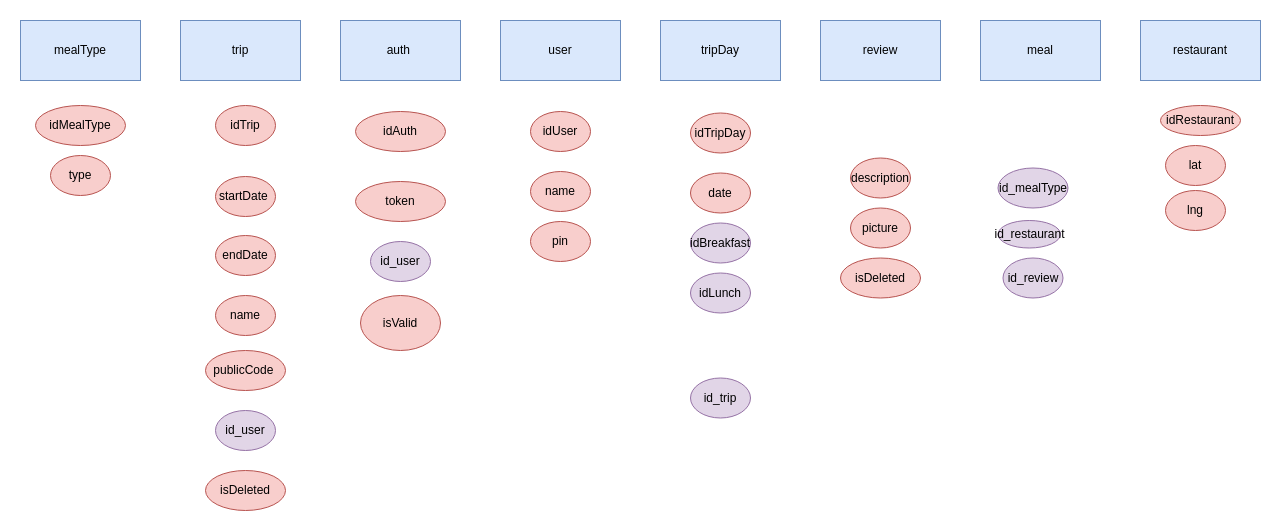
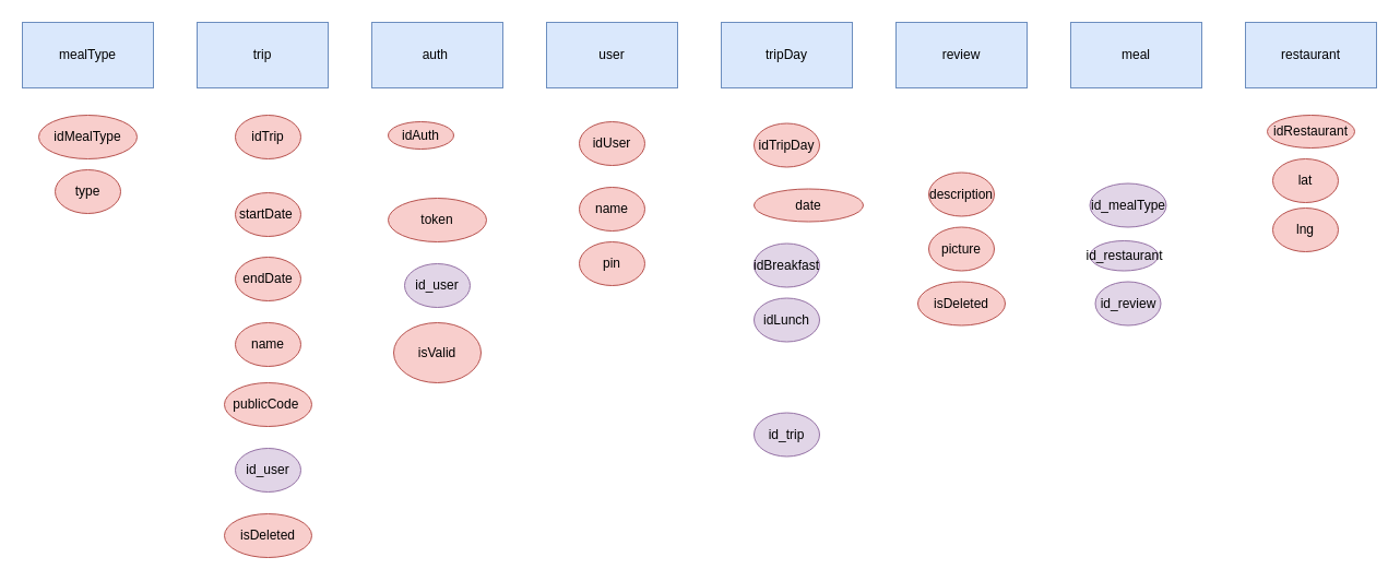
- <mxCell id="18" value="idAuth" style="ellipse;whiteSpace=wrap;html=1;fillColor=#f8cecc;strokeColor=#b85450;" vertex="1" parent="1"><mxGeometry x="355" y="111" width="90" height="40" as="geometry" /></mxCell>
+ <mxCell id="18" value="idAuth" style="ellipse;whiteSpace=wrap;html=1;fillColor=#f8cecc;strokeColor=#b85450;" vertex="1" parent="1"><mxGeometry x="355" y="111" width="60" height="25" as="geometry" /></mxCell>
- <mxCell id="29" value="date" style="ellipse;whiteSpace=wrap;html=1;fillColor=#f8cecc;strokeColor=#b85450;" vertex="1" parent="1"><mxGeometry x="690" y="172.5" width="60" height="40" as="geometry" /></mxCell>
+ <mxCell id="29" value="date" style="ellipse;whiteSpace=wrap;html=1;fillColor=#f8cecc;strokeColor=#b85450;" vertex="1" parent="1"><mxGeometry x="690" y="172.5" width="100" height="30" as="geometry" /></mxCell>
